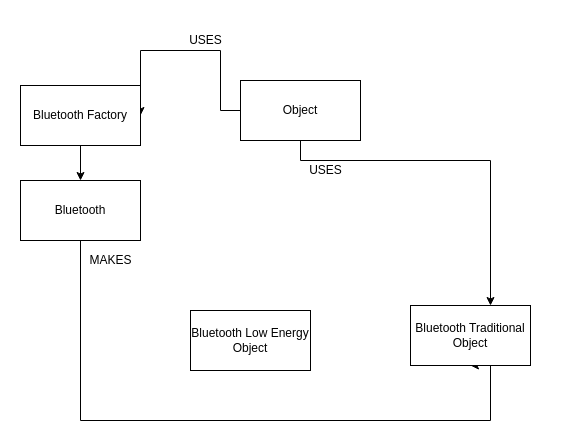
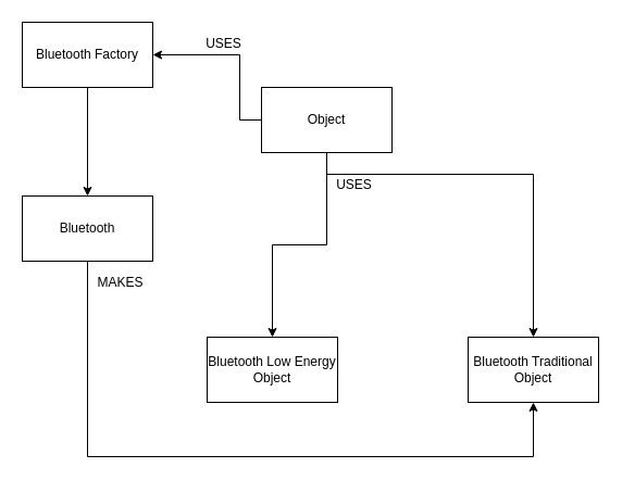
- <mxCell id="9" value="Bluetooth Factory" style="rounded=0;whiteSpace=wrap;html=1;" vertex="1" parent="1"><mxGeometry x="20" y="85" width="120" height="60" as="geometry" /></mxCell>
+ <mxCell id="9" value="Bluetooth Factory" style="rounded=0;whiteSpace=wrap;html=1;" vertex="1" parent="1"><mxGeometry x="20" y="20" width="120" height="60" as="geometry" /></mxCell>
+ <mxCell id="3" style="edgeStyle=orthogonalEdgeStyle;rounded=0;orthogonalLoop=1;jettySize=auto;html=1;entryX=0.5;entryY=0;entryDx=0;entryDy=0;" edge="1" parent="1" source="5" target="10"><mxGeometry relative="1" as="geometry" /></mxCell>
- <mxCell id="11" value="Bluetooth Traditional Object" style="rounded=0;whiteSpace=wrap;html=1;" vertex="1" parent="1"><mxGeometry x="410" y="305" width="120" height="60" as="geometry" /></mxCell>
+ <mxCell id="11" value="Bluetooth Traditional Object" style="rounded=0;whiteSpace=wrap;html=1;" vertex="1" parent="1"><mxGeometry x="430" y="310" width="120" height="60" as="geometry" /></mxCell>
